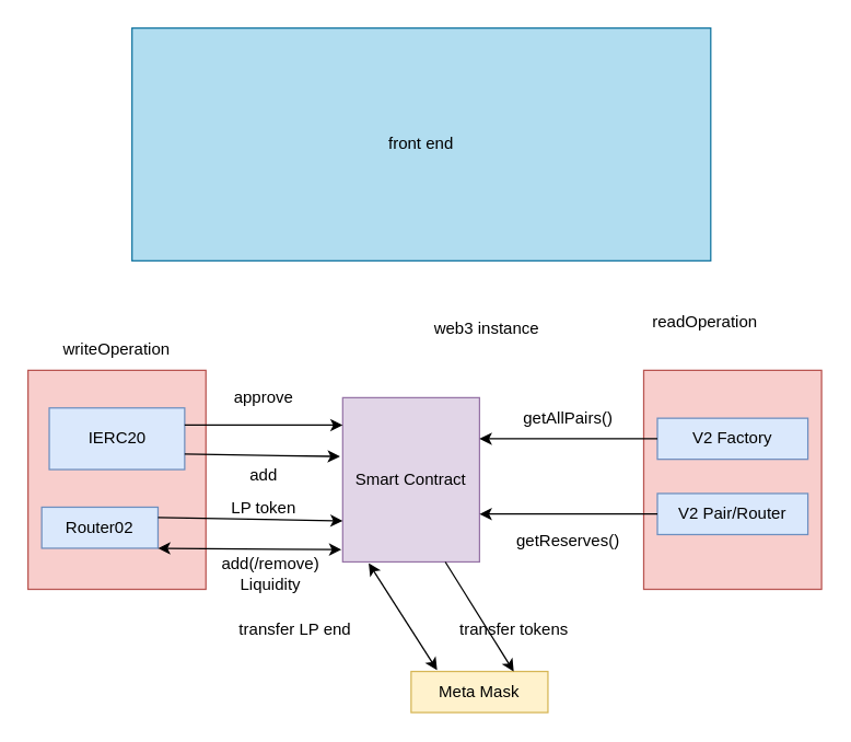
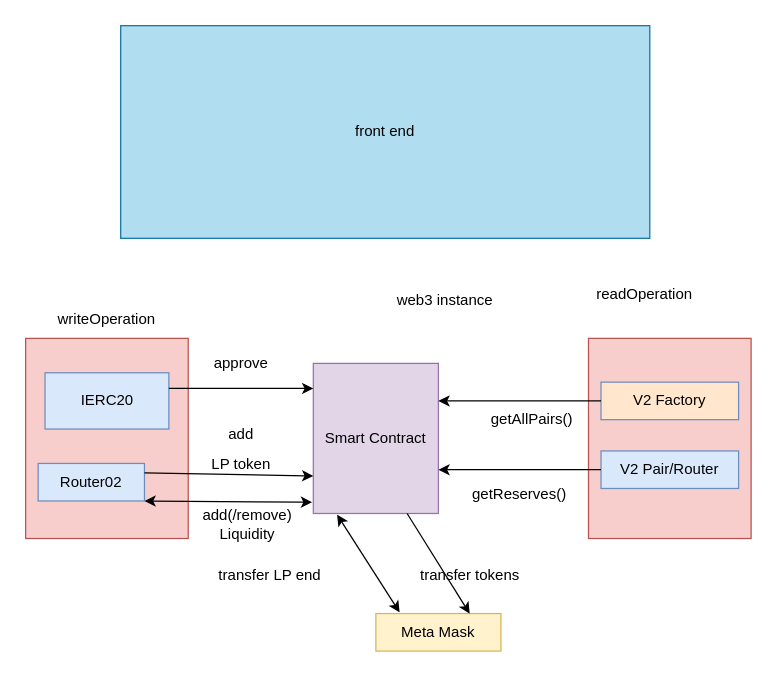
- <mxCell id="7" value="getAllPairs()" style="text;html=1;strokeColor=none;fillColor=none;align=center;verticalAlign=middle;whiteSpace=wrap;rounded=0;" vertex="1" parent="1"><mxGeometry x="380" y="290" width="70" height="30" as="geometry" /></mxCell>
+ <mxCell id="7" value="getAllPairs()" style="text;html=1;strokeColor=none;fillColor=none;align=center;verticalAlign=middle;whiteSpace=wrap;rounded=0;" vertex="1" parent="1"><mxGeometry x="390" y="320" width="70" height="30" as="geometry" /></mxCell>
- <mxCell id="5" value="V2 Factory" style="rounded=0;whiteSpace=wrap;html=1;fillColor=#dae8fc;strokeColor=#6c8ebf;" vertex="1" parent="1"><mxGeometry x="480" y="305" width="110" height="30" as="geometry" /></mxCell>
+ <mxCell id="5" value="V2 Factory" style="rounded=0;whiteSpace=wrap;html=1;fillColor=#ffe6cc;strokeColor=#6c8ebf;" vertex="1" parent="1"><mxGeometry x="480" y="305" width="110" height="30" as="geometry" /></mxCell>
- <mxCell id="21" value="" style="endArrow=classic;html=1;rounded=0;entryX=-0.02;entryY=0.358;entryDx=0;entryDy=0;entryPerimeter=0;exitX=1;exitY=0.75;exitDx=0;exitDy=0;" edge="1" parent="1" source="19" target="4"><mxGeometry width="50" height="50" relative="1" as="geometry"><mxPoint x="340" y="510" as="sourcePoint" /><mxPoint x="390" y="460" as="targetPoint" /></mxGeometry></mxCell>
